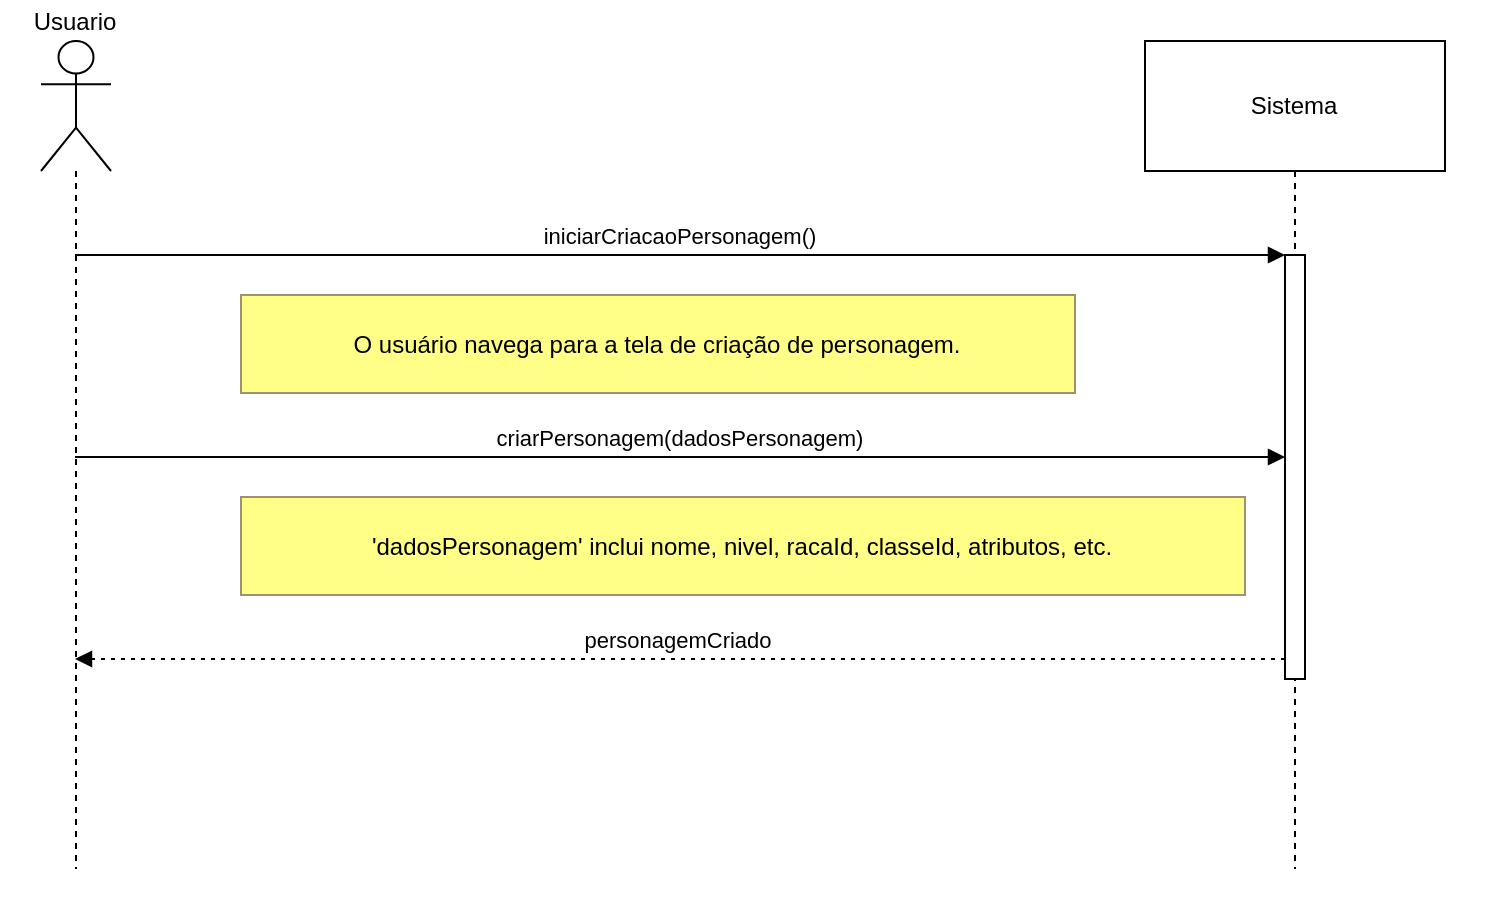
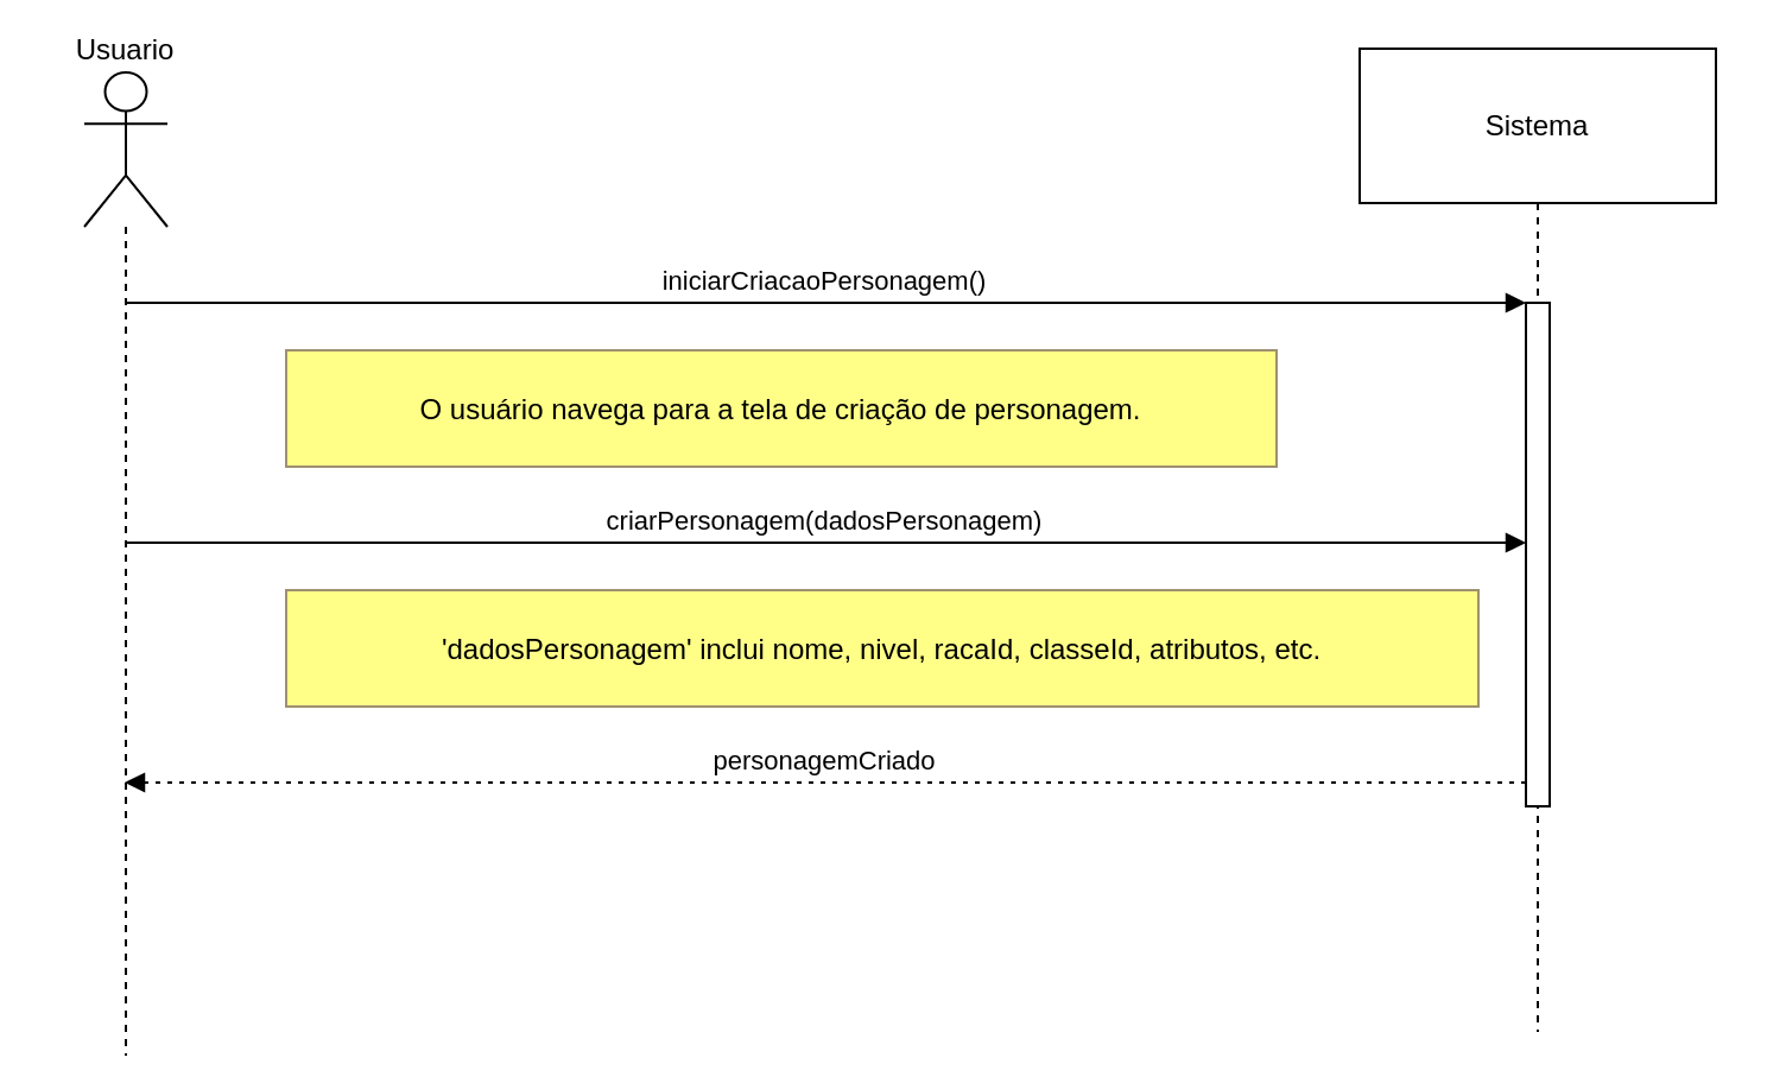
- <mxCell id="2" value="Usuario" style="shape=umlLifeline;perimeter=lifelinePerimeter;whiteSpace=wrap;container=1;dropTarget=0;collapsible=0;recursiveResize=0;outlineConnect=0;portConstraint=eastwest;newEdgeStyle={&quot;edgeStyle&quot;:&quot;elbowEdgeStyle&quot;,&quot;elbow&quot;:&quot;vertical&quot;,&quot;curved&quot;:0,&quot;rounded&quot;:0};participant=umlActor;verticalAlign=bottom;labelPosition=center;verticalLabelPosition=top;align=center;size=65;" vertex="1" parent="1"><mxGeometry x="20" y="20" width="35" height="414" as="geometry" /></mxCell>
+ <mxCell id="2" value="Usuario" style="shape=umlLifeline;perimeter=lifelinePerimeter;whiteSpace=wrap;container=1;dropTarget=0;collapsible=0;recursiveResize=0;outlineConnect=0;portConstraint=eastwest;newEdgeStyle={&quot;edgeStyle&quot;:&quot;elbowEdgeStyle&quot;,&quot;elbow&quot;:&quot;vertical&quot;,&quot;curved&quot;:0,&quot;rounded&quot;:0};participant=umlActor;verticalAlign=bottom;labelPosition=center;verticalLabelPosition=top;align=center;size=65;" vertex="1" parent="1"><mxGeometry x="35" y="30" width="35" height="414" as="geometry" /></mxCell>
